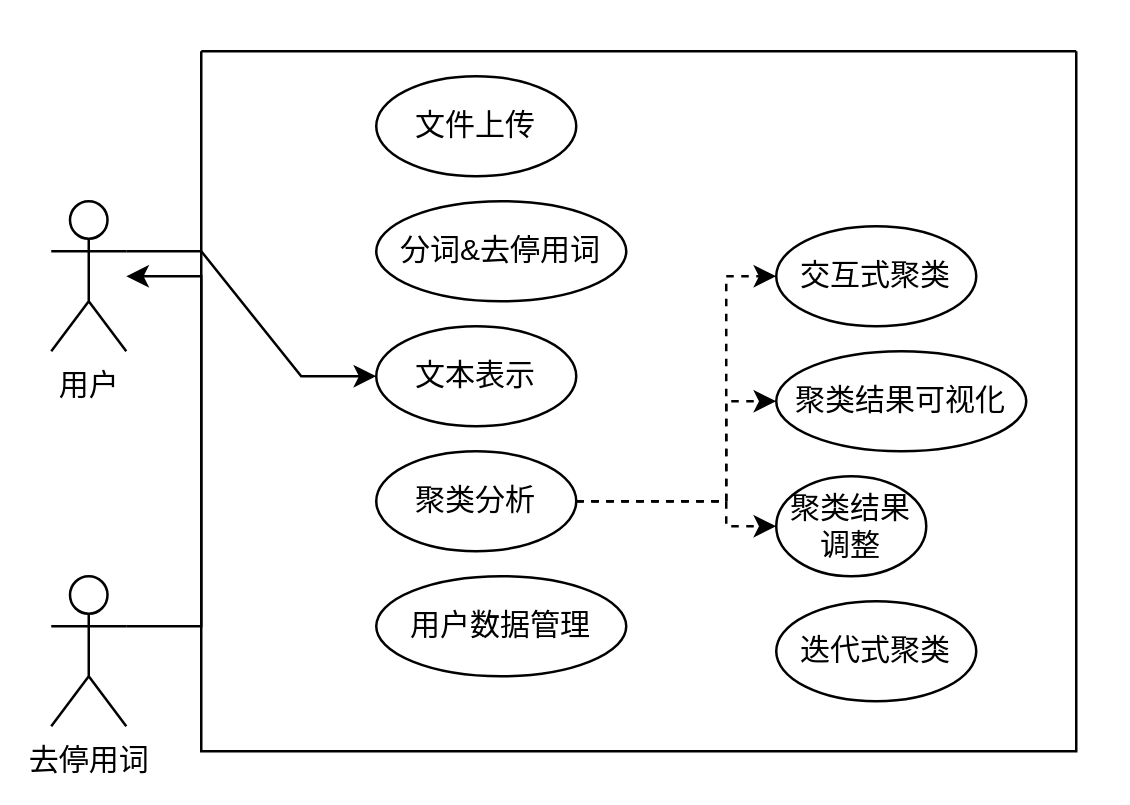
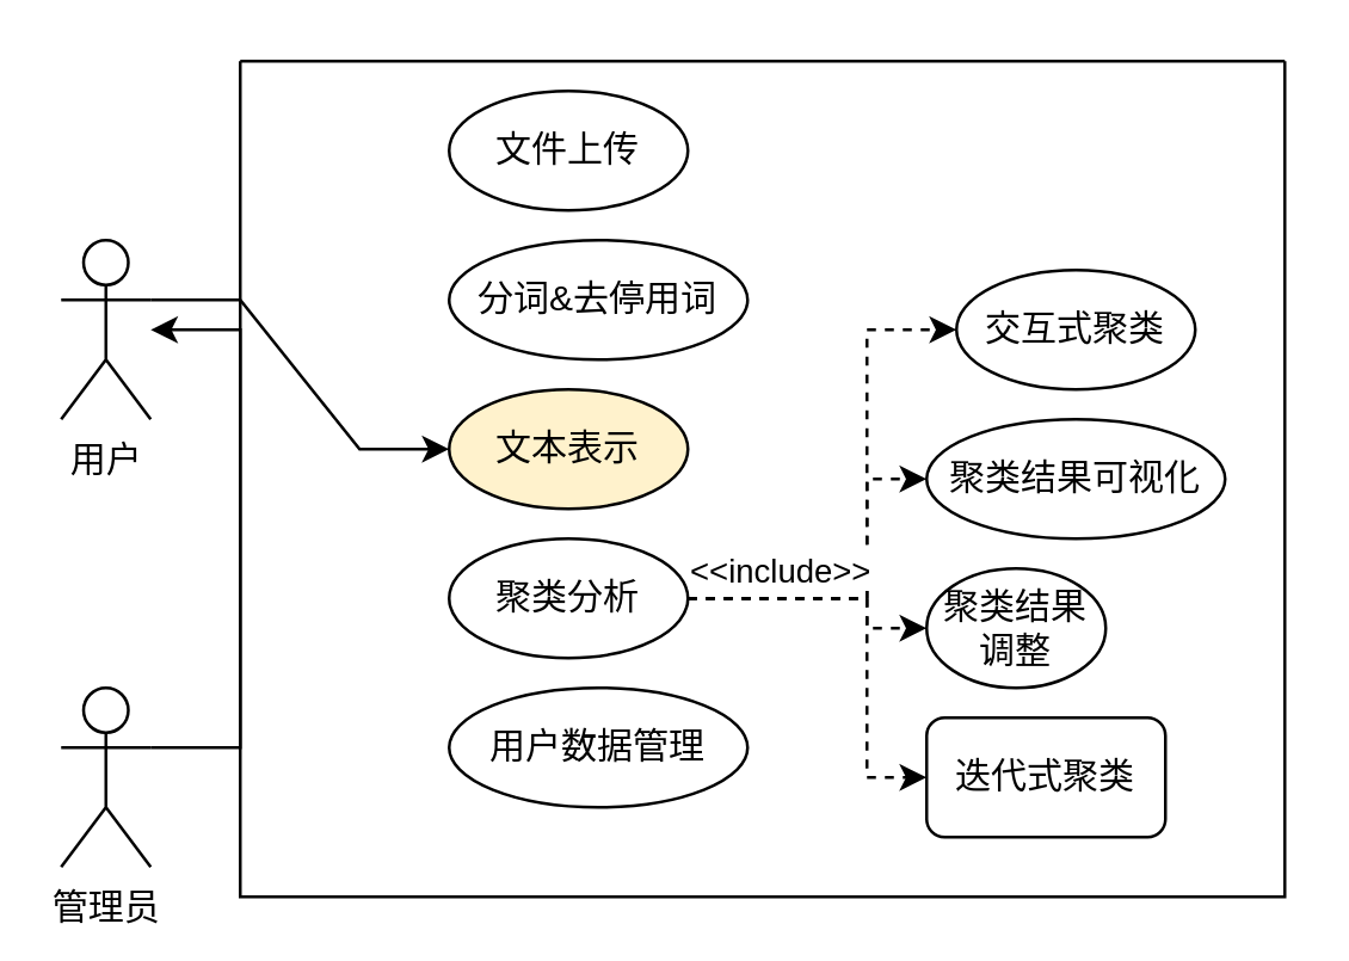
- <mxCell id="15" value="交互式聚类" style="ellipse;whiteSpace=wrap;html=1;" vertex="1" parent="2"><mxGeometry x="230" y="70" width="80" height="40" as="geometry" /></mxCell>
+ <mxCell id="15" value="交互式聚类" style="ellipse;whiteSpace=wrap;html=1;" vertex="1" parent="2"><mxGeometry x="240" y="70" width="80" height="40" as="geometry" /></mxCell>
- <mxCell id="5" value="文本表示" style="ellipse;whiteSpace=wrap;html=1;" vertex="1" parent="2"><mxGeometry x="70" y="110" width="80" height="40" as="geometry" /></mxCell>
+ <mxCell id="5" value="文本表示" style="ellipse;whiteSpace=wrap;html=1;fillColor=#fff2cc;" vertex="1" parent="2"><mxGeometry x="70" y="110" width="80" height="40" as="geometry" /></mxCell>
+ <mxCell id="9" style="edgeStyle=elbowEdgeStyle;rounded=0;orthogonalLoop=1;jettySize=auto;html=1;exitX=1;exitY=0.5;exitDx=0;exitDy=0;entryX=0;entryY=0.5;entryDx=0;entryDy=0;dashed=1;" edge="1" parent="2" source="11" target="16"><mxGeometry relative="1" as="geometry"><Array as="points"><mxPoint x="210" y="210" /></Array></mxGeometry></mxCell>
+ <mxCell id="10" value="&amp;lt;&amp;lt;include&amp;gt;&amp;gt;" style="edgeLabel;html=1;align=center;verticalAlign=middle;resizable=0;points=[];" vertex="1" connectable="0" parent="9"><mxGeometry x="-0.757" y="2" relative="1" as="geometry"><mxPoint x="13" y="-8" as="offset" /></mxGeometry></mxCell>
- <mxCell id="16" value="迭代式聚类" style="ellipse;whiteSpace=wrap;html=1;" vertex="1" parent="2"><mxGeometry x="230" y="220" width="80" height="40" as="geometry" /></mxCell>
+ <mxCell id="16" value="迭代式聚类" style="whiteSpace=wrap;html=1;rounded=1;" vertex="1" parent="2"><mxGeometry x="230" y="220" width="80" height="40" as="geometry" /></mxCell>
- <mxCell id="20" value="去停用词" style="shape=umlActor;verticalLabelPosition=bottom;verticalAlign=top;html=1;outlineConnect=0;" vertex="1" parent="1"><mxGeometry x="20" y="230" width="30" height="60" as="geometry" /></mxCell>
+ <mxCell id="20" value="管理员" style="shape=umlActor;verticalLabelPosition=bottom;verticalAlign=top;html=1;outlineConnect=0;" vertex="1" parent="1"><mxGeometry x="20" y="230" width="30" height="60" as="geometry" /></mxCell>
